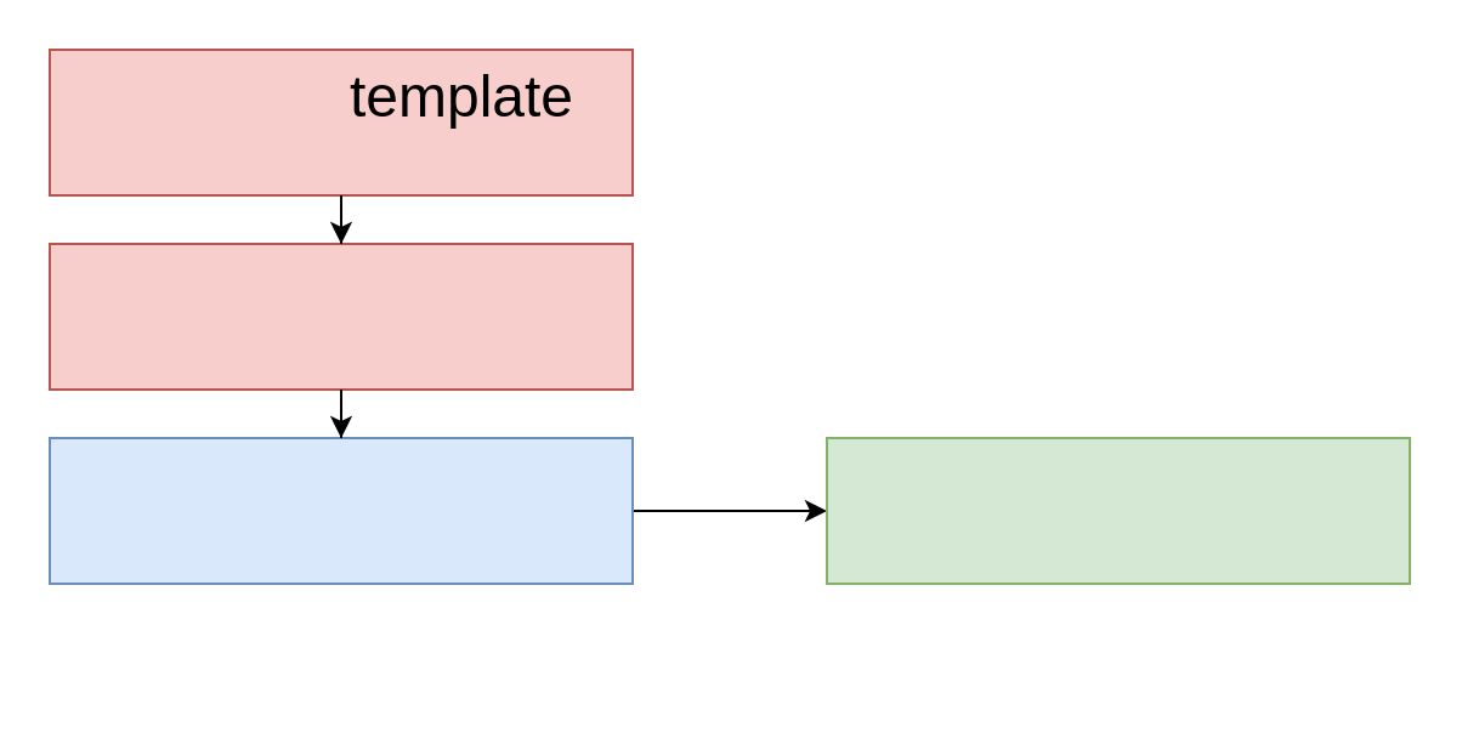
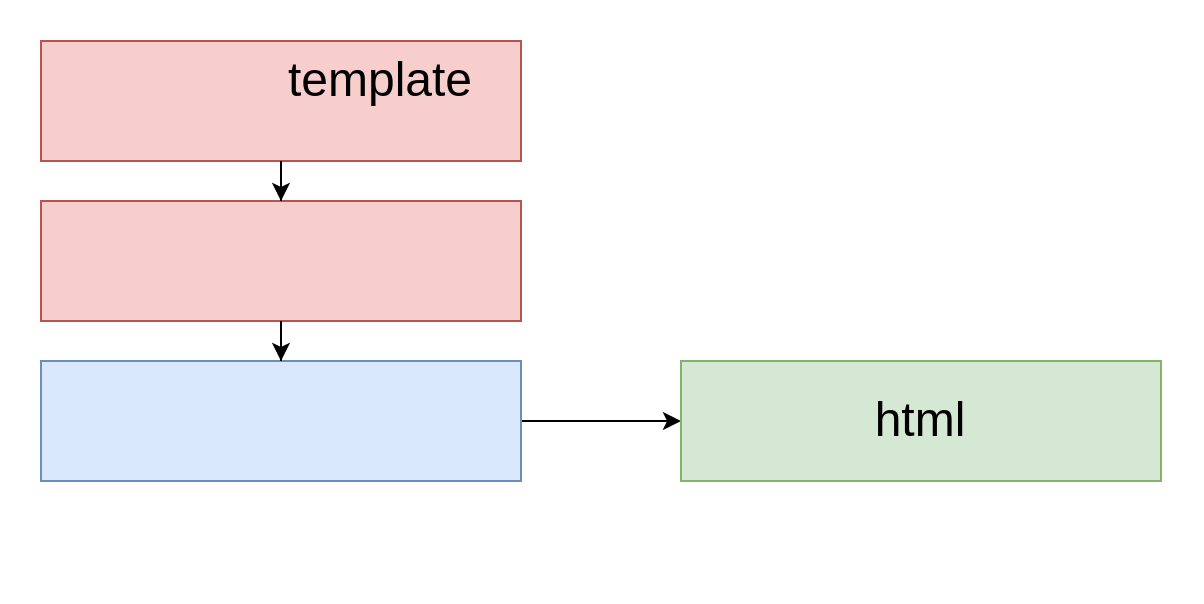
+ <mxCell id="9" value="&lt;span style=&quot;font-size: 24px&quot;&gt;html&lt;br&gt;&lt;/span&gt;" style="text;html=1;strokeColor=none;fillColor=none;align=center;verticalAlign=middle;whiteSpace=wrap;rounded=0;" vertex="1" parent="5"><mxGeometry x="420" y="20" width="40" height="20" as="geometry" /></mxCell>
